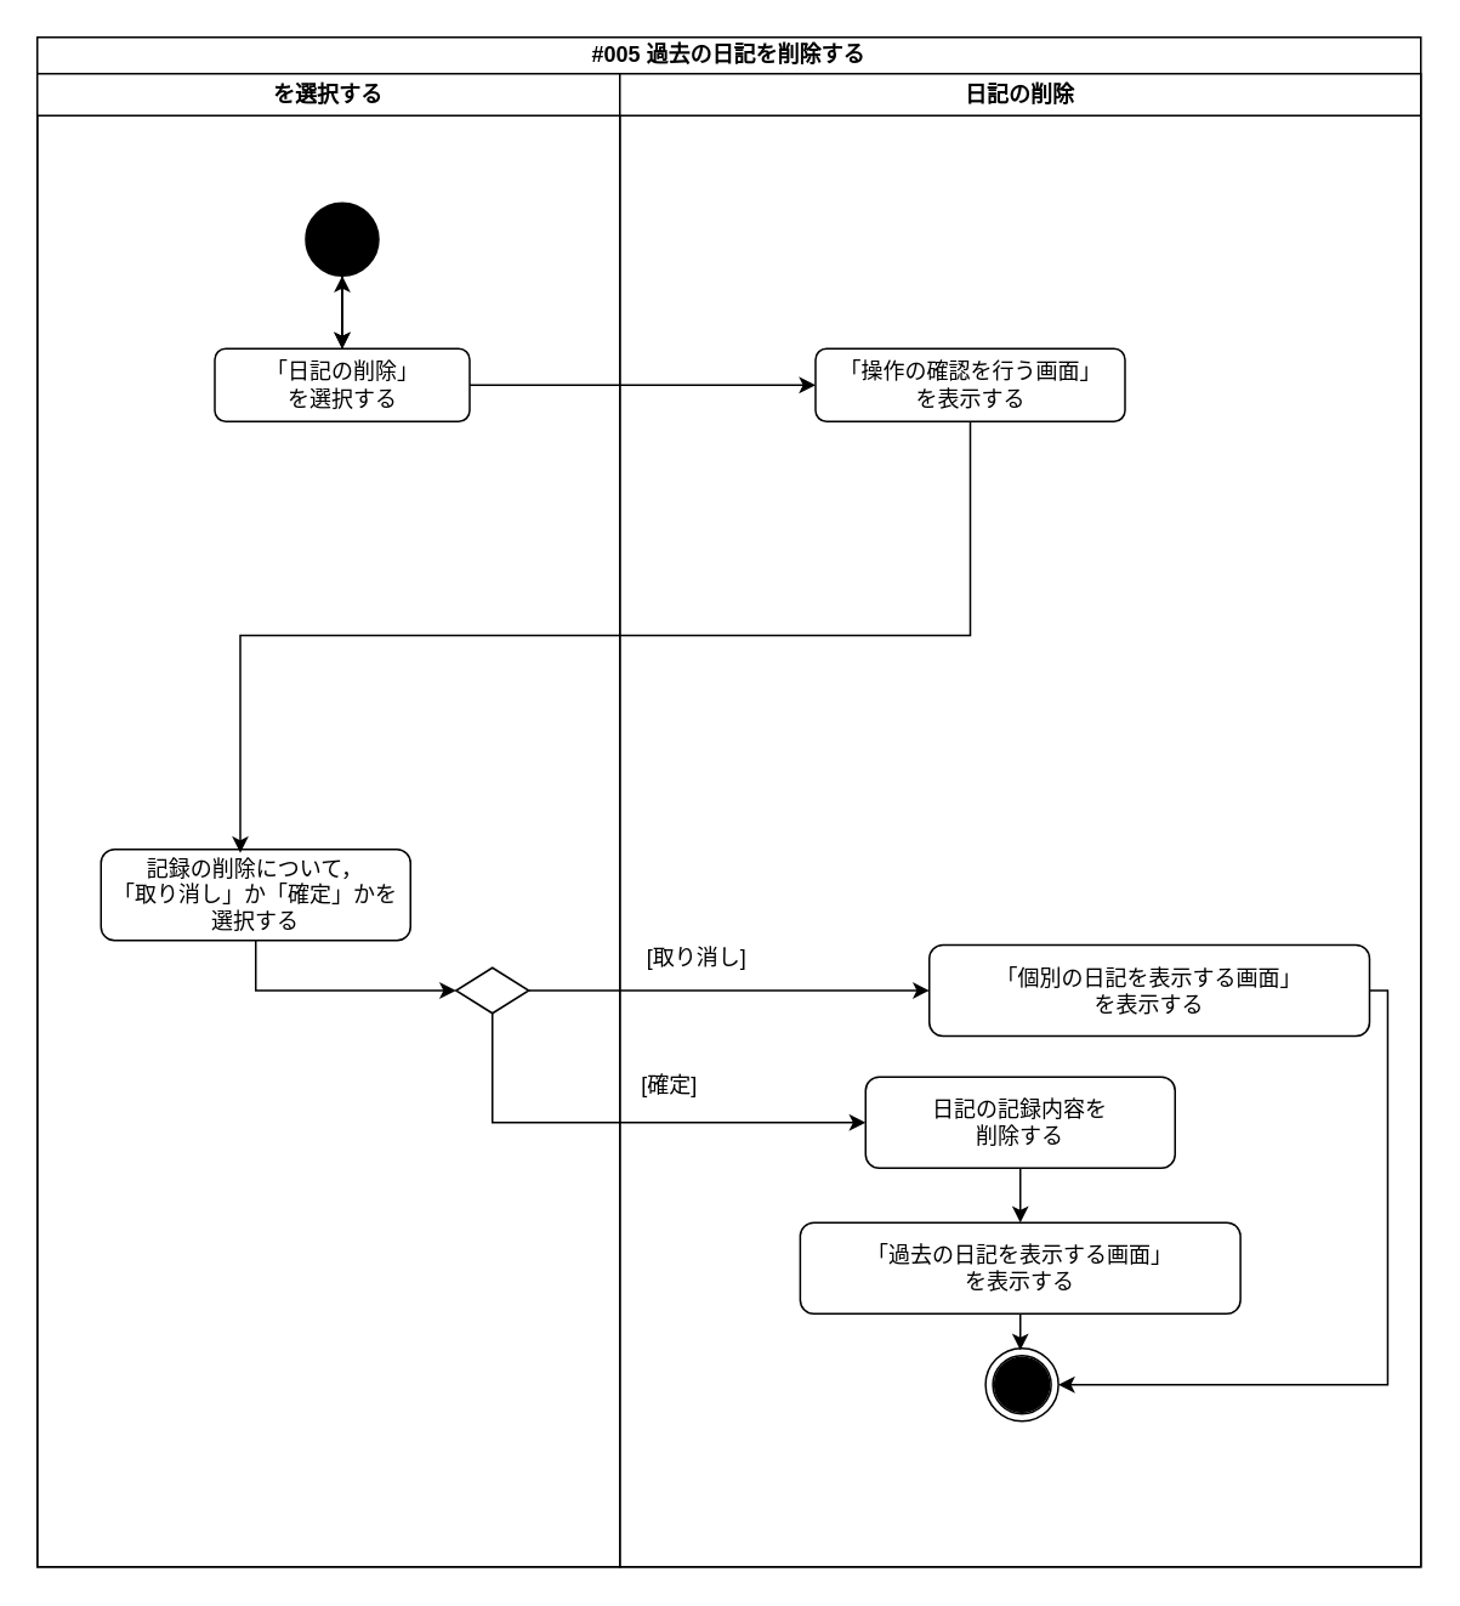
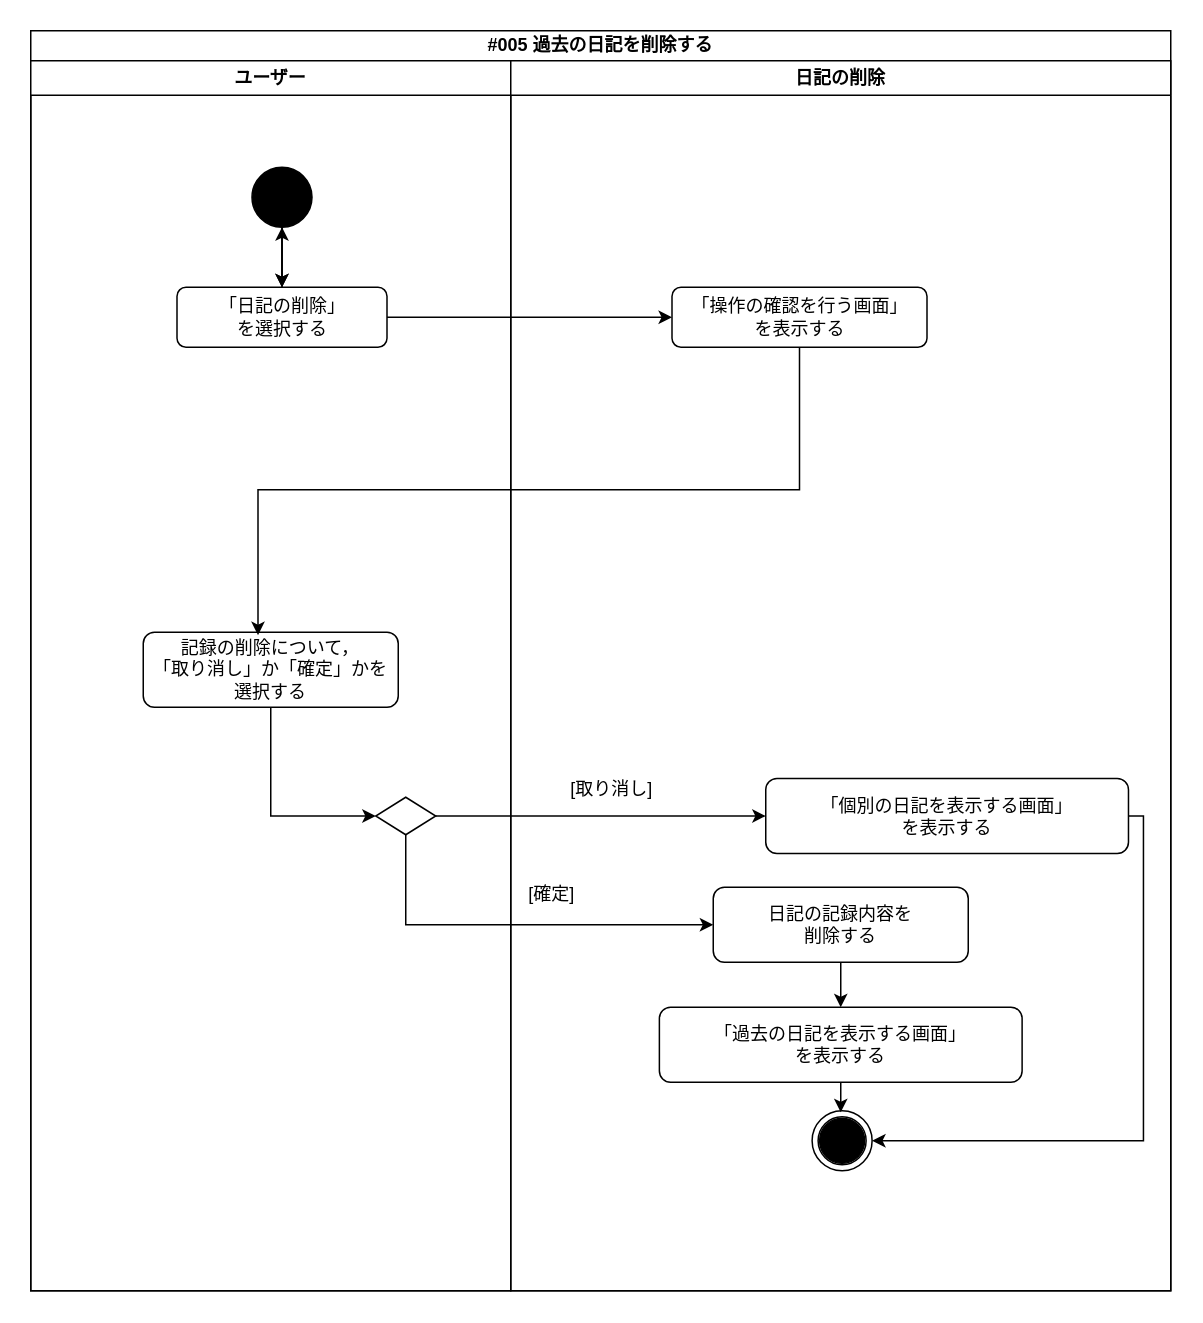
- <mxCell id="3" value="を選択する" style="swimlane;whiteSpace=wrap;html=1;" parent="2" vertex="1"><mxGeometry y="20" width="320" height="820" as="geometry"><mxRectangle y="20" width="90" height="30" as="alternateBounds" /></mxGeometry></mxCell>
+ <mxCell id="3" value="ユーザー" style="swimlane;whiteSpace=wrap;html=1;" parent="2" vertex="1"><mxGeometry y="20" width="320" height="820" as="geometry"><mxRectangle y="20" width="90" height="30" as="alternateBounds" /></mxGeometry></mxCell>
- <mxCell id="9" value="記録の削除について，&lt;br&gt;「取り消し」か「確定」かを&lt;br&gt;選択する" style="rounded=1;whiteSpace=wrap;html=1;fillColor=none;" parent="3" vertex="1"><mxGeometry x="35" y="426" width="170" height="50" as="geometry" /></mxCell>
+ <mxCell id="9" value="記録の削除について，&lt;br&gt;「取り消し」か「確定」かを&lt;br&gt;選択する" style="rounded=1;whiteSpace=wrap;html=1;fillColor=none;" parent="3" vertex="1"><mxGeometry x="75" y="381" width="170" height="50" as="geometry" /></mxCell>
- <mxCell id="18" value="[取り消し]" style="text;html=1;strokeColor=none;fillColor=none;align=center;verticalAlign=middle;whiteSpace=wrap;rounded=0;shadow=0;sketch=0;fillStyle=auto;strokeWidth=1;fontColor=#000000;" parent="12" vertex="1"><mxGeometry x="5" y="471" width="75" height="30" as="geometry" /></mxCell>
+ <mxCell id="18" value="[取り消し]" style="text;html=1;strokeColor=none;fillColor=none;align=center;verticalAlign=middle;whiteSpace=wrap;rounded=0;shadow=0;sketch=0;fillStyle=auto;strokeWidth=1;fontColor=#000000;" parent="12" vertex="1"><mxGeometry x="30" y="471" width="75" height="30" as="geometry" /></mxCell>
